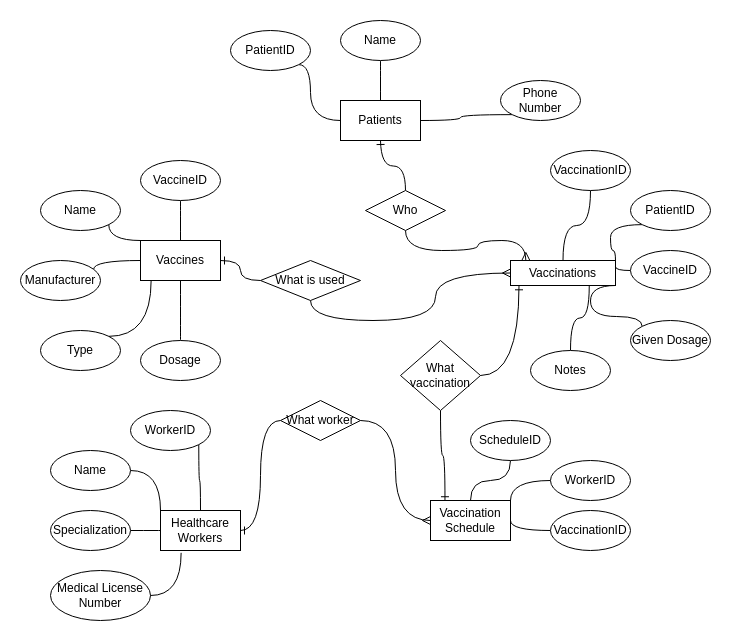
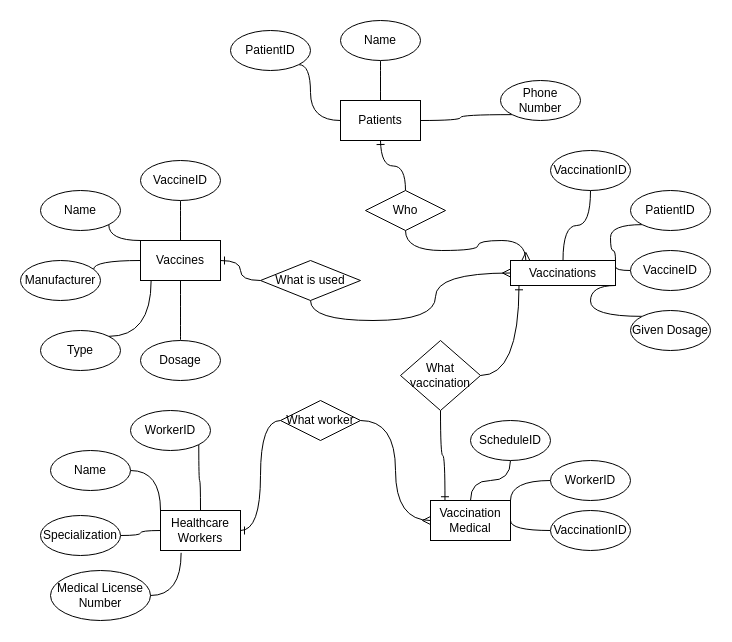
- <mxCell id="35" style="edgeStyle=orthogonalEdgeStyle;rounded=0;orthogonalLoop=1;jettySize=auto;html=1;exitX=0.5;exitY=0;exitDx=0;exitDy=0;entryX=0.75;entryY=1;entryDx=0;entryDy=0;endArrow=none;endFill=0;curved=1;" parent="1" source="36" target="5" edge="1"><mxGeometry relative="1" as="geometry" /></mxCell>
- <mxCell id="34" value="Given Dosage" style="ellipse;whiteSpace=wrap;html=1;" parent="1" vertex="1"><mxGeometry x="630" y="320" width="80" height="40" as="geometry" /></mxCell>
+ <mxCell id="34" value="Given Dosage" style="ellipse;whiteSpace=wrap;html=1;" parent="1" vertex="1"><mxGeometry x="630" y="310" width="80" height="40" as="geometry" /></mxCell>
- <mxCell id="36" value="Notes" style="ellipse;whiteSpace=wrap;html=1;" parent="1" vertex="1"><mxGeometry x="530" y="350" width="80" height="40" as="geometry" /></mxCell>
- <mxCell id="13" value="Vaccination Schedule" style="whiteSpace=wrap;html=1;" parent="1" vertex="1"><mxGeometry x="430" y="500" width="80" height="40" as="geometry" /></mxCell>
+ <mxCell id="13" value="Vaccination Medical" style="whiteSpace=wrap;html=1;" parent="1" vertex="1"><mxGeometry x="430" y="500" width="80" height="40" as="geometry" /></mxCell>
- <mxCell id="39" value="Specialization" style="ellipse;whiteSpace=wrap;html=1;" parent="1" vertex="1"><mxGeometry x="50" y="510" width="80" height="40" as="geometry" /></mxCell>
+ <mxCell id="39" value="Specialization" style="ellipse;whiteSpace=wrap;html=1;" parent="1" vertex="1"><mxGeometry x="40" y="515" width="80" height="40" as="geometry" /></mxCell>
